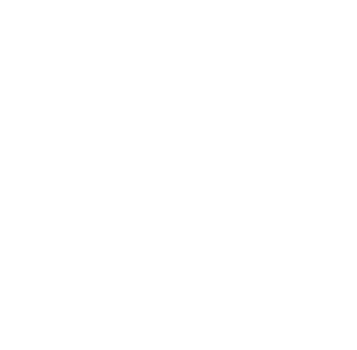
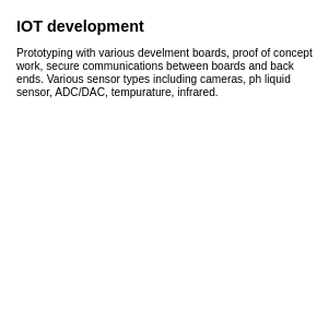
+ <mxCell id="2" value="&lt;h1&gt;IOT development&lt;/h1&gt;&lt;p&gt;&lt;font style=&quot;font-size: 17px&quot;&gt;Prototyping with various develment boards, proof of concept work, secure communications between boards and back ends. Various sensor types including cameras, ph liquid sensor, ADC/DAC, tempurature, infrared.&amp;nbsp;&lt;/font&gt;&lt;/p&gt;" style="text;html=1;strokeColor=none;fillColor=none;spacing=5;spacingTop=-20;whiteSpace=wrap;overflow=hidden;rounded=0;" vertex="1" parent="1"><mxGeometry x="20" y="20" width="460" height="450" as="geometry" /></mxCell>
